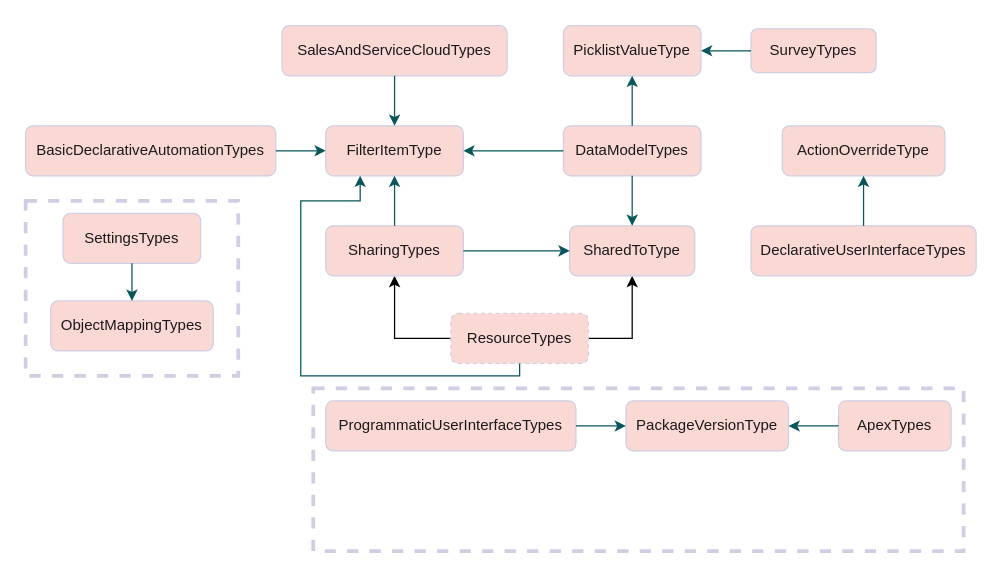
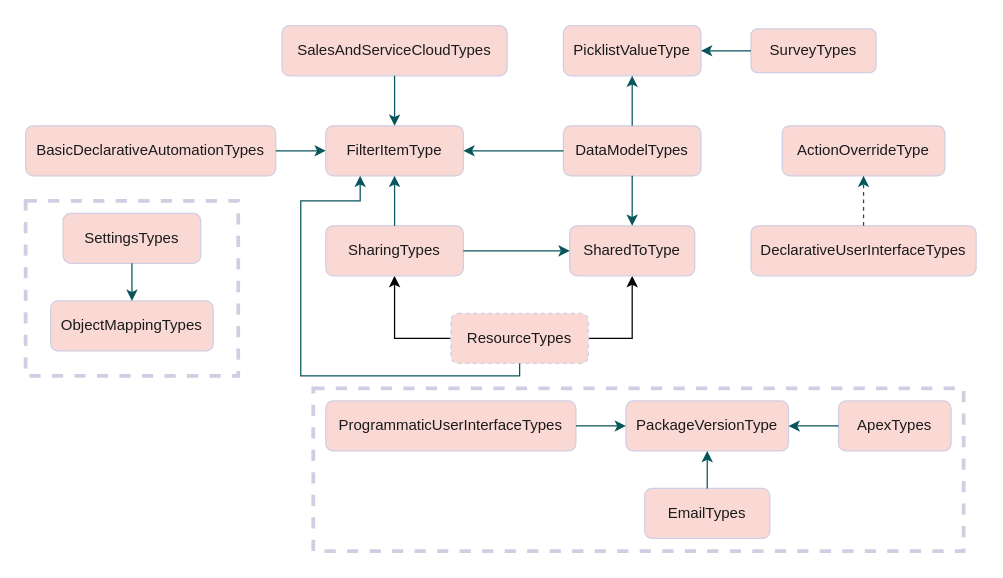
- <mxCell id="19" value="" style="edgeStyle=orthogonalEdgeStyle;rounded=0;orthogonalLoop=1;jettySize=auto;html=1;strokeColor=#09555B;fontColor=#1A1A1A;" parent="2" source="8" target="9" edge="1"><mxGeometry relative="1" as="geometry" /></mxCell>
+ <mxCell id="19" value="" style="edgeStyle=orthogonalEdgeStyle;rounded=0;orthogonalLoop=1;jettySize=auto;html=1;strokeColor=#09555B;fontColor=#1A1A1A;dashed=1;" parent="2" source="8" target="9" edge="1"><mxGeometry relative="1" as="geometry" /></mxCell>
+ <mxCell id="38" value="" style="edgeStyle=orthogonalEdgeStyle;rounded=0;orthogonalLoop=1;jettySize=auto;html=1;strokeColor=#09555B;fontColor=#1A1A1A;" parent="32" source="35" target="33" edge="1"><mxGeometry relative="1" as="geometry" /></mxCell>
+ <mxCell id="35" value="EmailTypes" style="rounded=1;whiteSpace=wrap;html=1;fillColor=#FAD9D5;strokeColor=#D0CEE2;fontColor=#1A1A1A;" parent="32" vertex="1"><mxGeometry x="255" y="70" width="100" height="40" as="geometry" /></mxCell>
